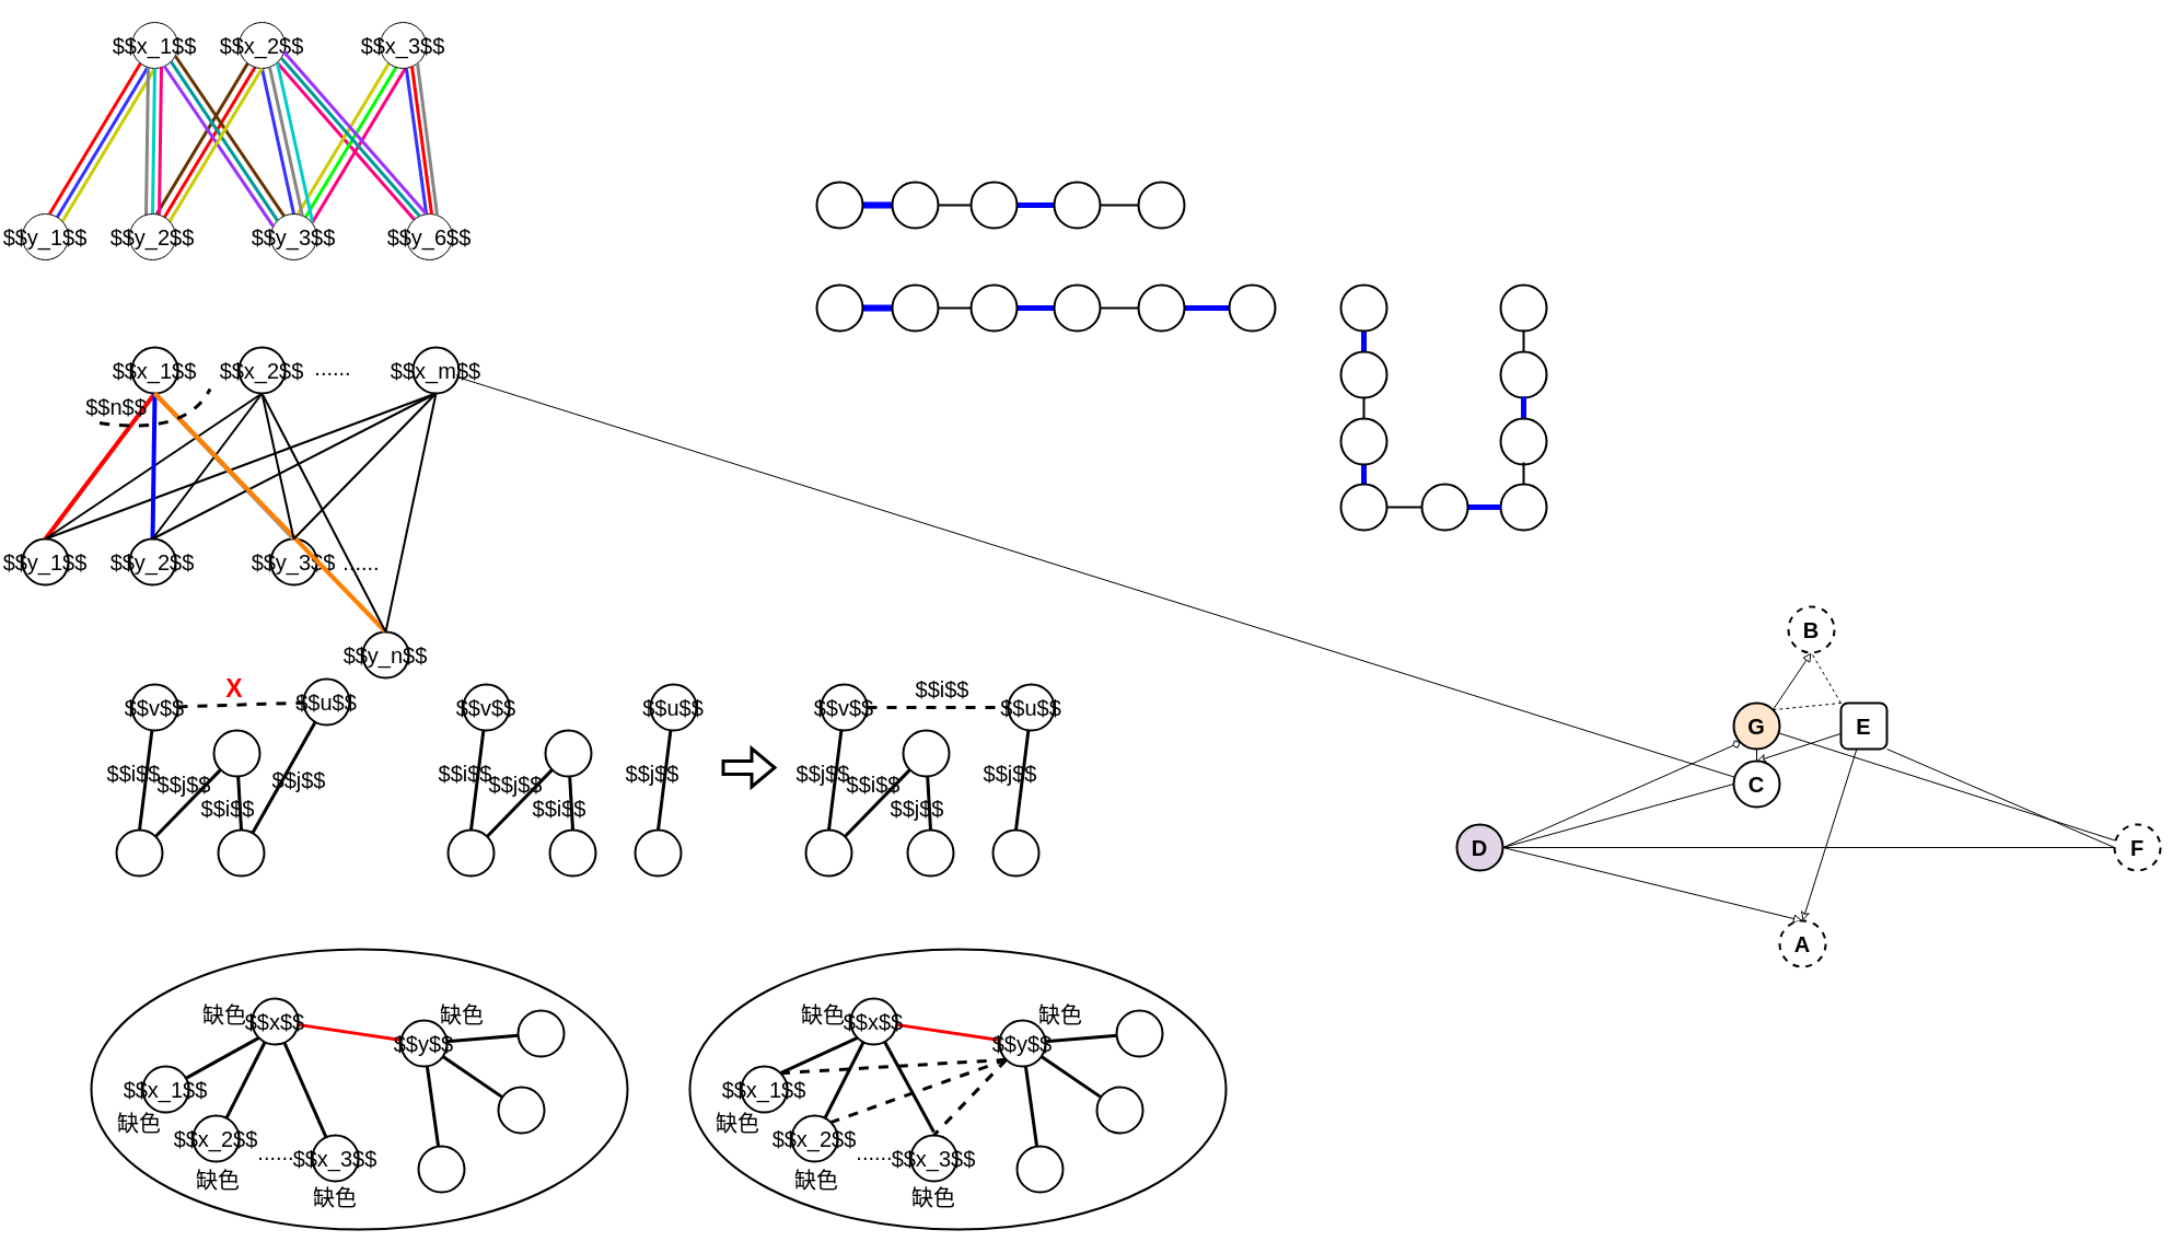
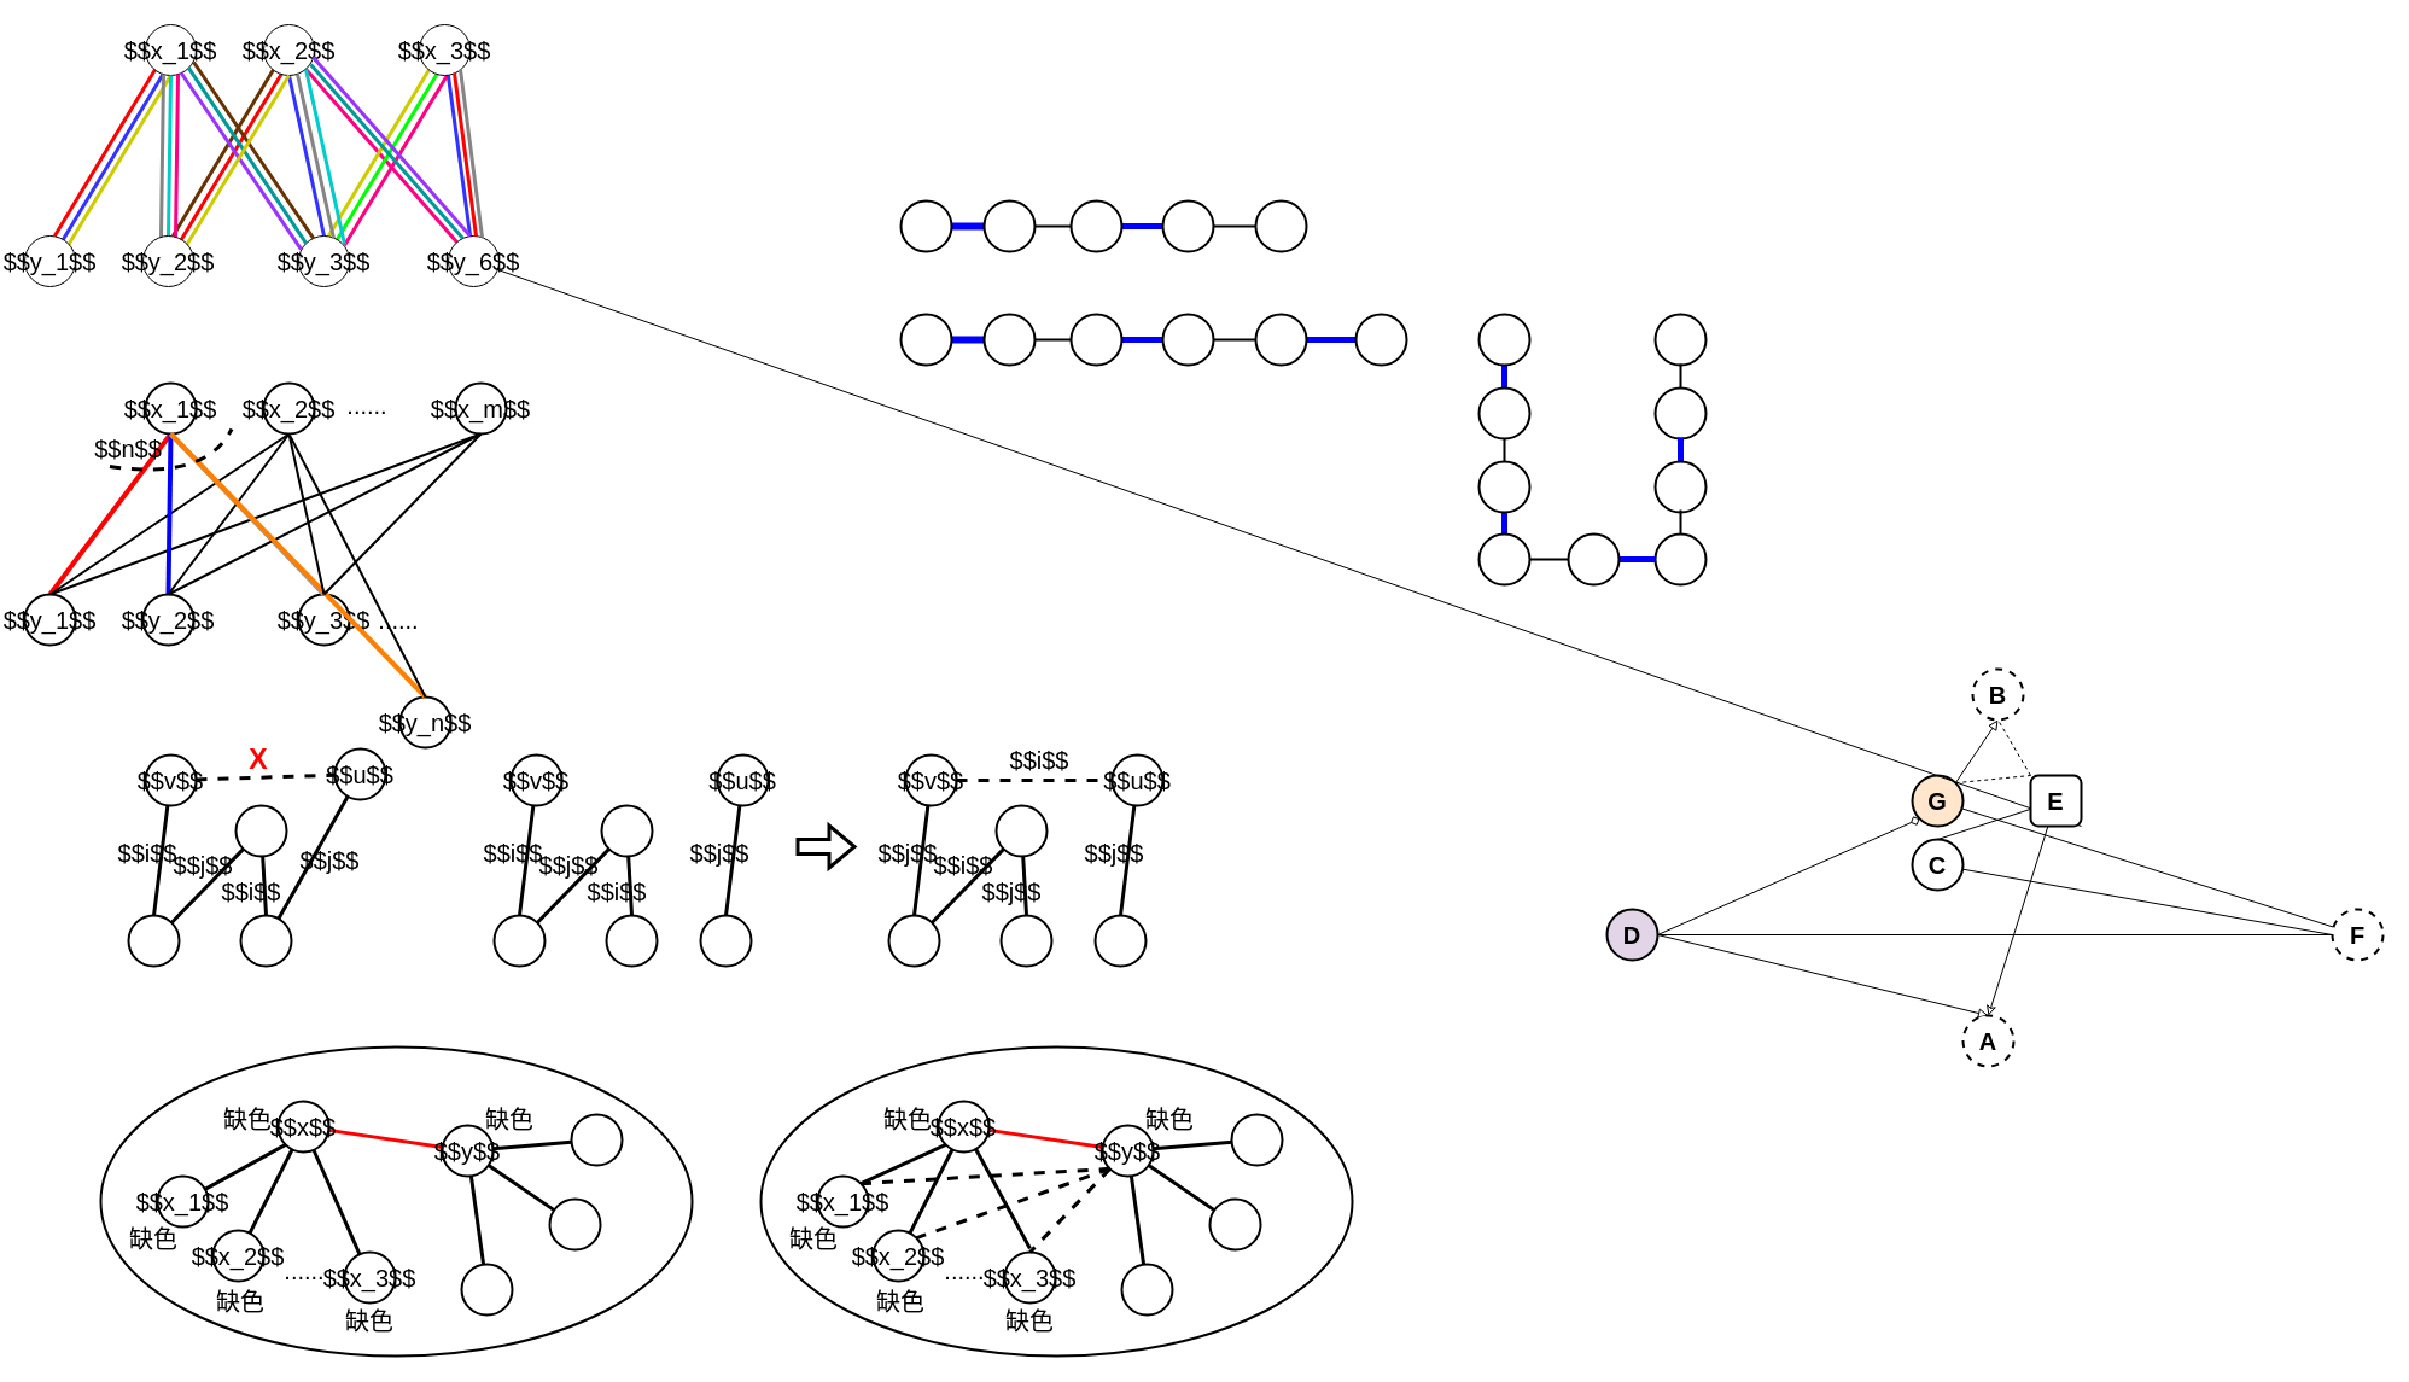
- <mxCell id="51" style="edgeStyle=none;rounded=0;orthogonalLoop=1;jettySize=auto;html=1;fontSize=30;endArrow=none;endFill=0;strokeColor=#000000;strokeWidth=2;exitX=0.5;exitY=1;exitDx=0;exitDy=0;entryX=0.5;entryY=0;entryDx=0;entryDy=0;" parent="1" source="38" target="40" edge="1"><mxGeometry relative="1" as="geometry"><mxPoint x="378" y="369" as="sourcePoint" /><mxPoint x="278" y="502" as="targetPoint" /></mxGeometry></mxCell>
- <mxCell id="202" style="edgeStyle=none;rounded=0;orthogonalLoop=1;jettySize=auto;html=1;endArrow=none;endFill=0;" edge="1" parent="1" source="203" target="38"><mxGeometry relative="1" as="geometry" /></mxCell>
+ <mxCell id="202" style="edgeStyle=none;rounded=0;orthogonalLoop=1;jettySize=auto;html=1;entryX=0;entryY=0.5;entryDx=0;entryDy=0;endArrow=none;endFill=0;" edge="1" parent="1" source="203" target="205"><mxGeometry relative="1" as="geometry" /></mxCell>
- <mxCell id="194" style="edgeStyle=none;rounded=0;orthogonalLoop=1;jettySize=auto;html=1;entryX=0.5;entryY=0;entryDx=0;entryDy=0;endArrow=none;endFill=0;" edge="1" parent="1" source="196" target="203"><mxGeometry relative="1" as="geometry" /></mxCell>
- <mxCell id="198" style="edgeStyle=none;rounded=0;orthogonalLoop=1;jettySize=auto;html=1;entryX=0.5;entryY=0;entryDx=0;entryDy=0;endArrow=classic;endFill=0;" edge="1" parent="1" source="201" target="203"><mxGeometry relative="1" as="geometry" /></mxCell>
+ <mxCell id="198" style="edgeStyle=none;rounded=0;orthogonalLoop=1;jettySize=auto;html=1;entryX=0.5;entryY=0;entryDx=0;entryDy=0;endArrow=none;endFill=0;" edge="1" parent="1" source="201" target="203"><mxGeometry relative="1" as="geometry" /></mxCell>
- <mxCell id="199" style="edgeStyle=none;rounded=0;orthogonalLoop=1;jettySize=auto;html=1;entryX=0;entryY=0.5;entryDx=0;entryDy=0;endArrow=none;endFill=0;exitX=1;exitY=1;exitDx=0;exitDy=0;" edge="1" parent="1" source="201" target="205"><mxGeometry relative="1" as="geometry"><mxPoint x="1720" y="671" as="sourcePoint" /></mxGeometry></mxCell>
+ <mxCell id="199" style="edgeStyle=none;rounded=0;orthogonalLoop=1;jettySize=auto;html=1;endArrow=none;endFill=0;exitX=1;exitY=1;exitDx=0;exitDy=0;" edge="1" parent="1" source="201" target="17"><mxGeometry relative="1" as="geometry"><mxPoint x="1720" y="671" as="sourcePoint" /></mxGeometry></mxCell>
- <mxCell id="189" style="edgeStyle=none;rounded=0;orthogonalLoop=1;jettySize=auto;html=1;entryX=0;entryY=0.5;entryDx=0;entryDy=0;endArrow=none;endFill=0;exitX=1;exitY=0.5;exitDx=0;exitDy=0;" edge="1" parent="1" source="191" target="203"><mxGeometry relative="1" as="geometry" /></mxCell>
